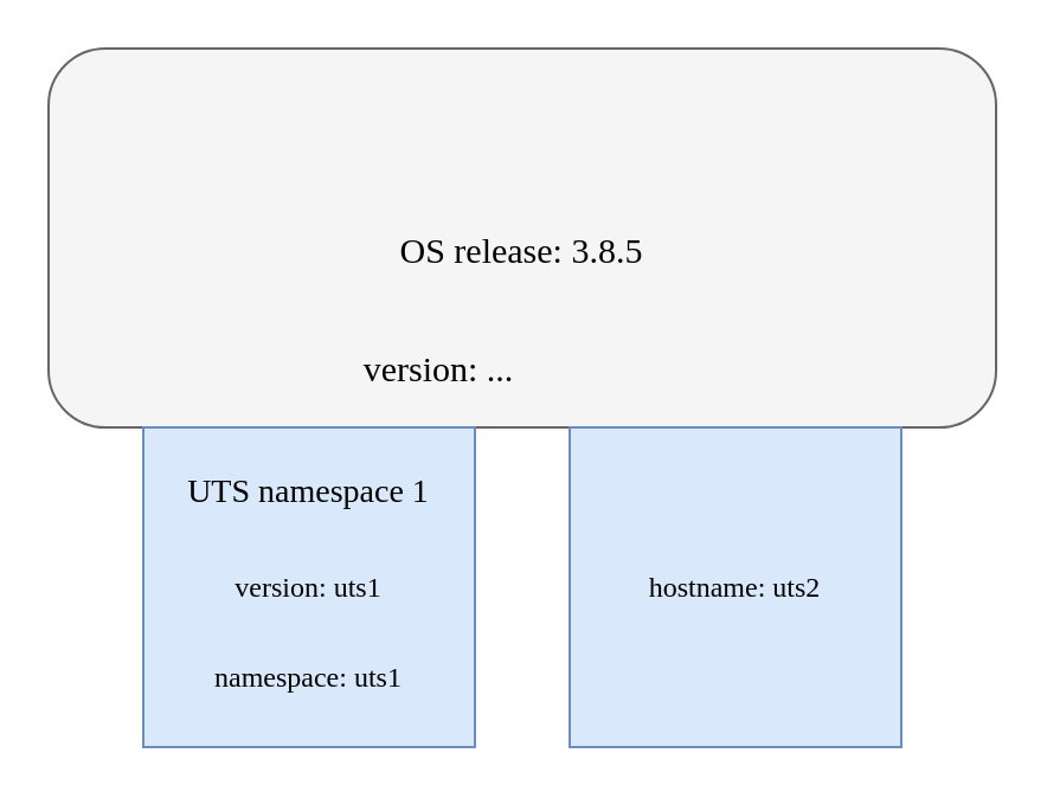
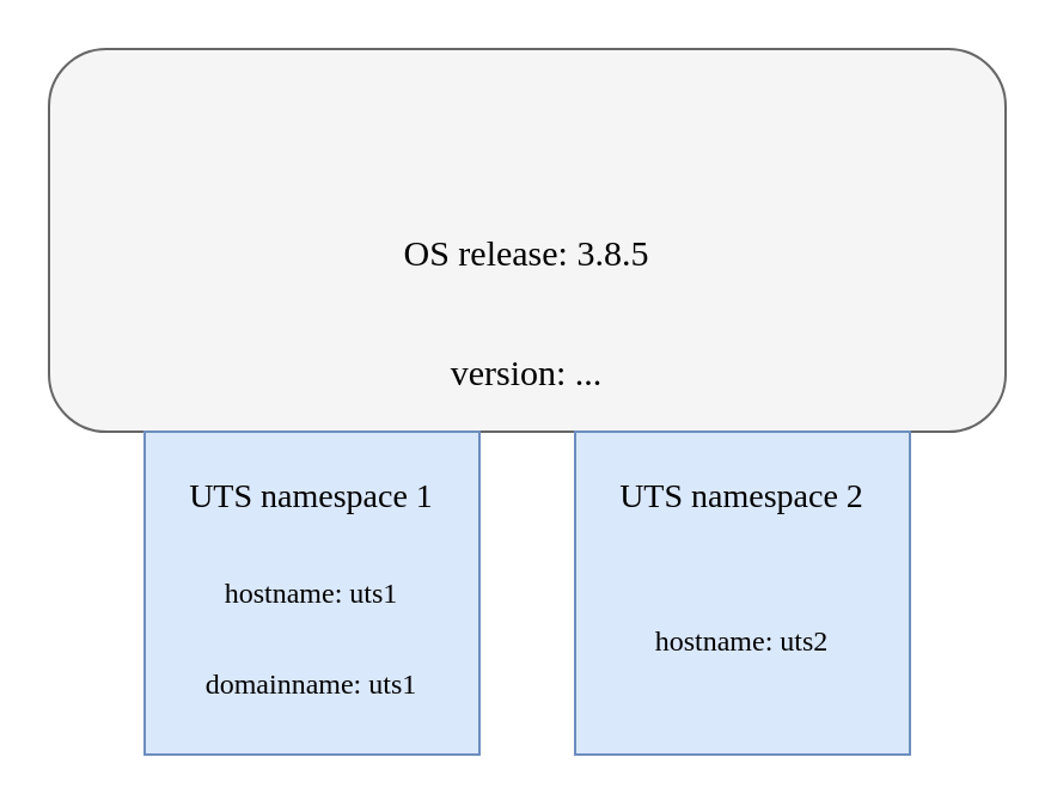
- <mxCell id="4" value="version: ..." style="text;html=1;strokeColor=none;fillColor=none;align=center;verticalAlign=middle;whiteSpace=wrap;rounded=0;fontSize=15;fontFamily=Comic Sans MS;" vertex="1" parent="1"><mxGeometry x="85" y="140" width="200" height="30" as="geometry" /></mxCell>
+ <mxCell id="4" value="version: ..." style="text;html=1;strokeColor=none;fillColor=none;align=center;verticalAlign=middle;whiteSpace=wrap;rounded=0;fontSize=15;fontFamily=Comic Sans MS;" vertex="1" parent="1"><mxGeometry x="120" y="140" width="200" height="30" as="geometry" /></mxCell>
+ <mxCell id="11" value="UTS namespace 2" style="text;html=1;strokeColor=none;fillColor=none;align=center;verticalAlign=middle;whiteSpace=wrap;rounded=0;fontFamily=Comic Sans MS;fontSize=14;" vertex="1" parent="1"><mxGeometry x="250" y="192.5" width="120" height="30" as="geometry" /></mxCell>
- <mxCell id="10" value="hostname: uts2" style="text;html=1;strokeColor=none;fillColor=none;align=center;verticalAlign=middle;whiteSpace=wrap;rounded=0;fontFamily=Comic Sans MS;fontSize=12;" vertex="1" parent="1"><mxGeometry x="250" y="232.5" width="120" height="30" as="geometry" /></mxCell>
+ <mxCell id="10" value="hostname: uts2" style="text;html=1;strokeColor=none;fillColor=none;align=center;verticalAlign=middle;whiteSpace=wrap;rounded=0;fontFamily=Comic Sans MS;fontSize=12;" vertex="1" parent="1"><mxGeometry x="250" y="252.5" width="120" height="30" as="geometry" /></mxCell>
- <mxCell id="6" value="version: uts1" style="text;html=1;strokeColor=none;fillColor=none;align=center;verticalAlign=middle;whiteSpace=wrap;rounded=0;fontFamily=Comic Sans MS;fontSize=12;" vertex="1" parent="1"><mxGeometry x="70" y="232.5" width="120" height="30" as="geometry" /></mxCell>
+ <mxCell id="6" value="hostname: uts1" style="text;html=1;strokeColor=none;fillColor=none;align=center;verticalAlign=middle;whiteSpace=wrap;rounded=0;fontFamily=Comic Sans MS;fontSize=12;" vertex="1" parent="1"><mxGeometry x="70" y="232.5" width="120" height="30" as="geometry" /></mxCell>
- <mxCell id="7" value="namespace: uts1" style="text;html=1;strokeColor=none;fillColor=none;align=center;verticalAlign=middle;whiteSpace=wrap;rounded=0;fontFamily=Comic Sans MS;fontSize=12;" vertex="1" parent="1"><mxGeometry x="70" y="271" width="120" height="30" as="geometry" /></mxCell>
+ <mxCell id="7" value="domainname: uts1" style="text;html=1;strokeColor=none;fillColor=none;align=center;verticalAlign=middle;whiteSpace=wrap;rounded=0;fontFamily=Comic Sans MS;fontSize=12;" vertex="1" parent="1"><mxGeometry x="70" y="271" width="120" height="30" as="geometry" /></mxCell>
